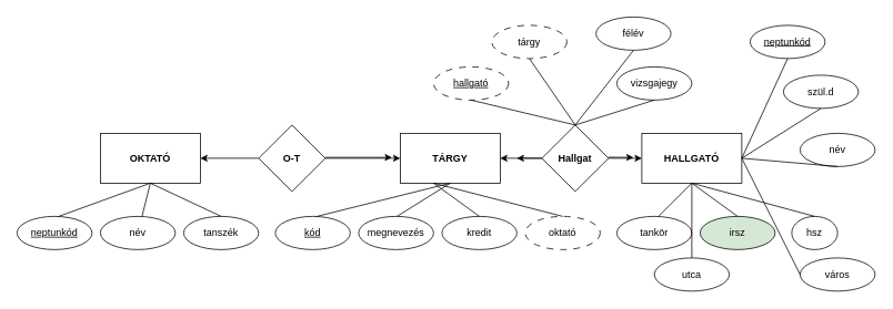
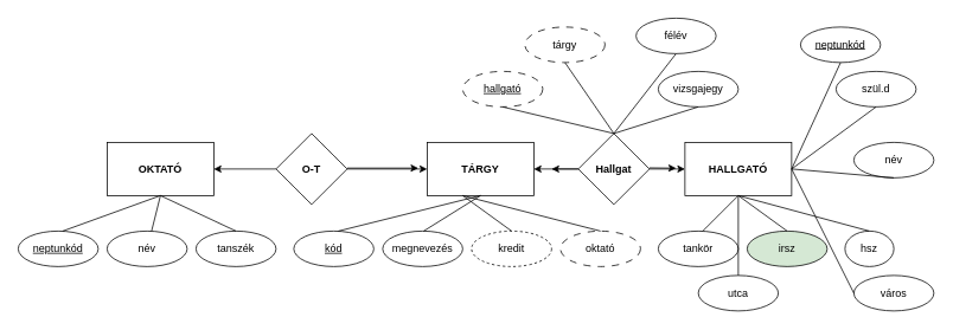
- <mxCell id="19" value="szül.d" style="ellipse;whiteSpace=wrap;html=1;" parent="1" vertex="1"><mxGeometry x="940" y="90" width="90" height="40" as="geometry" /></mxCell>
+ <mxCell id="19" value="szül.d" style="ellipse;whiteSpace=wrap;html=1;" parent="1" vertex="1"><mxGeometry x="940" y="80" width="90" height="40" as="geometry" /></mxCell>
- <mxCell id="10" value="kredit" style="ellipse;whiteSpace=wrap;html=1;" parent="1" vertex="1"><mxGeometry x="530" y="260" width="90" height="40" as="geometry" /></mxCell>
+ <mxCell id="10" value="kredit" style="ellipse;whiteSpace=wrap;html=1;dashed=1;" parent="1" vertex="1"><mxGeometry x="530" y="260" width="90" height="40" as="geometry" /></mxCell>
